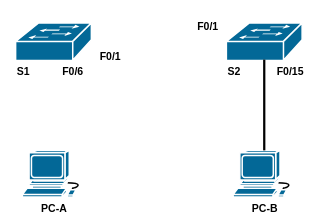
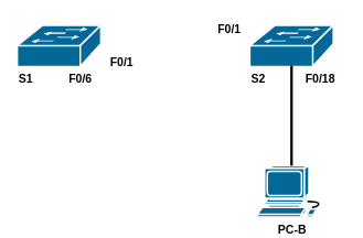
- <mxCell id="10" value="F0/15" style="text;html=1;align=center;verticalAlign=middle;resizable=0;points=[];autosize=1;strokeColor=none;fillColor=none;fontSize=14;fontStyle=1" vertex="1" parent="1"><mxGeometry x="356" y="80" width="60" height="30" as="geometry" /></mxCell>
+ <mxCell id="10" value="F0/18" style="text;html=1;align=center;verticalAlign=middle;resizable=0;points=[];autosize=1;strokeColor=none;fillColor=none;fontSize=14;fontStyle=1" vertex="1" parent="1"><mxGeometry x="356" y="80" width="60" height="30" as="geometry" /></mxCell>
- <mxCell id="4" value="&lt;b&gt;&lt;font style=&quot;font-size: 14px;&quot;&gt;PC-A&lt;/font&gt;&lt;/b&gt;" style="shape=mxgraph.cisco.computers_and_peripherals.workstation;sketch=0;html=1;pointerEvents=1;dashed=0;fillColor=#036897;strokeColor=#ffffff;strokeWidth=2;verticalLabelPosition=bottom;verticalAlign=top;align=center;outlineConnect=0;" vertex="1" parent="1"><mxGeometry x="29" y="200" width="83" height="62" as="geometry" /></mxCell>
